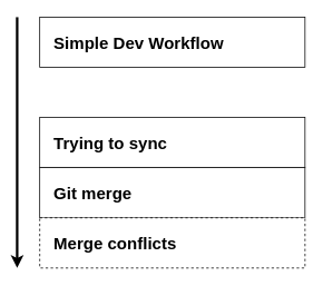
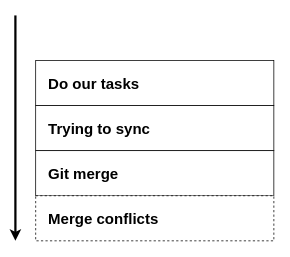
- <mxCell id="3" value="Simple Dev Workflow" style="rounded=0;whiteSpace=wrap;html=1;fontSize=20;align=left;spacingLeft=15;fontStyle=1" parent="2" vertex="1"><mxGeometry width="317" height="60" as="geometry" /></mxCell>
+ <mxCell id="4" value="Do our tasks" style="rounded=0;whiteSpace=wrap;html=1;fontSize=20;align=left;spacingLeft=15;fontStyle=1" parent="2" vertex="1"><mxGeometry y="60" width="317" height="60" as="geometry" /></mxCell>
